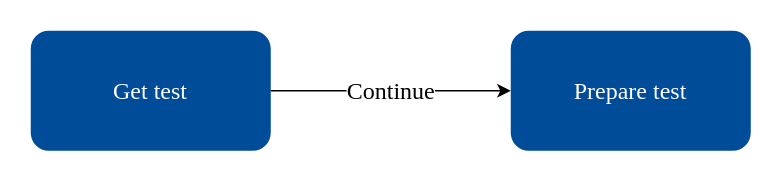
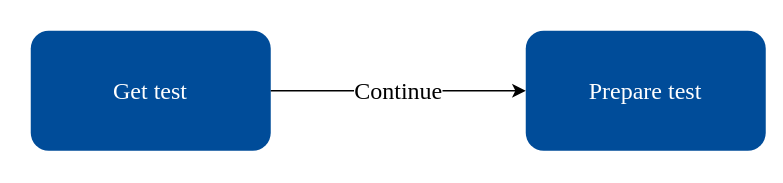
- <mxCell id="3" value="Prepare test" style="rounded=1;whiteSpace=wrap;html=1;fillColor=#004C99;fontColor=#FFFFFF;strokeColor=none;fontFamily=Khula;fontSource=https%3A%2F%2Ffonts.googleapis.com%2Fcss%3Ffamily%3DKhula;fontSize=16;" vertex="1" parent="1"><mxGeometry x="340" width="160" height="80" as="geometry" y="20" /></mxCell>
+ <mxCell id="3" value="Prepare test" style="rounded=1;whiteSpace=wrap;html=1;fillColor=#004C99;fontColor=#FFFFFF;strokeColor=none;fontFamily=Khula;fontSource=https%3A%2F%2Ffonts.googleapis.com%2Fcss%3Ffamily%3DKhula;fontSize=16;" vertex="1" parent="1"><mxGeometry x="350" y="20" width="160" height="80" as="geometry" /></mxCell>
